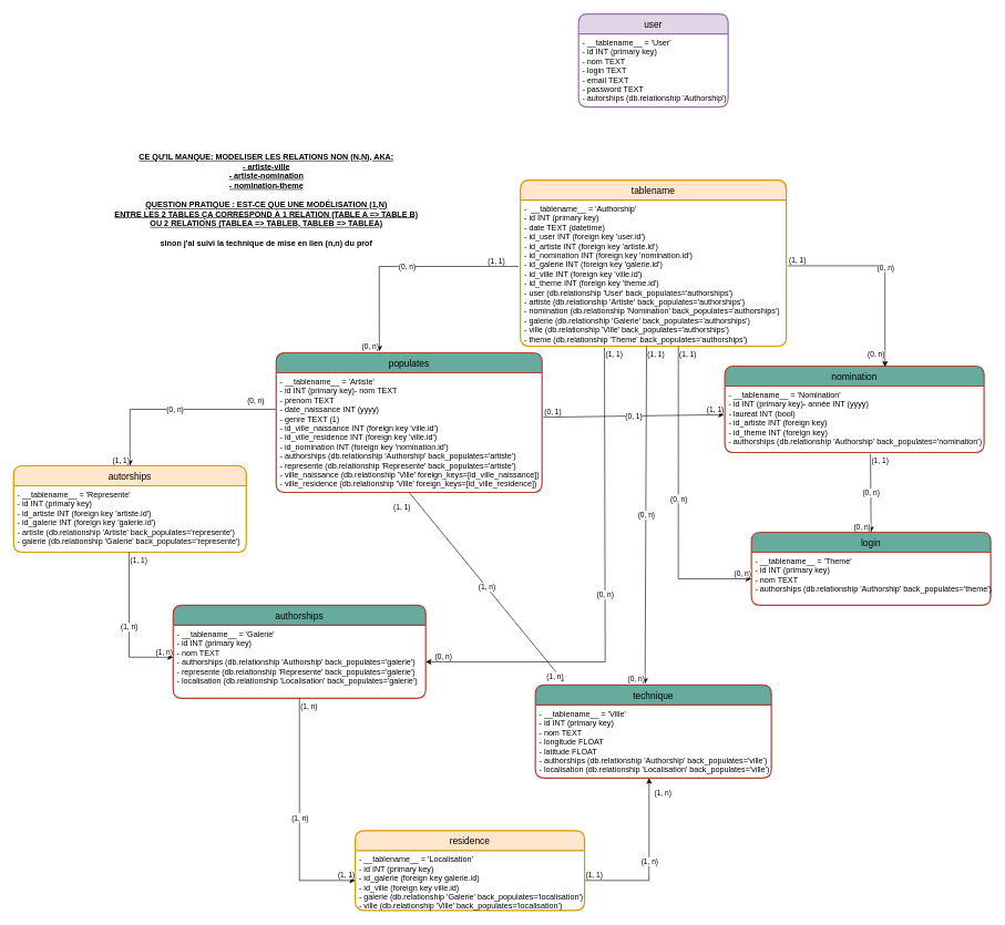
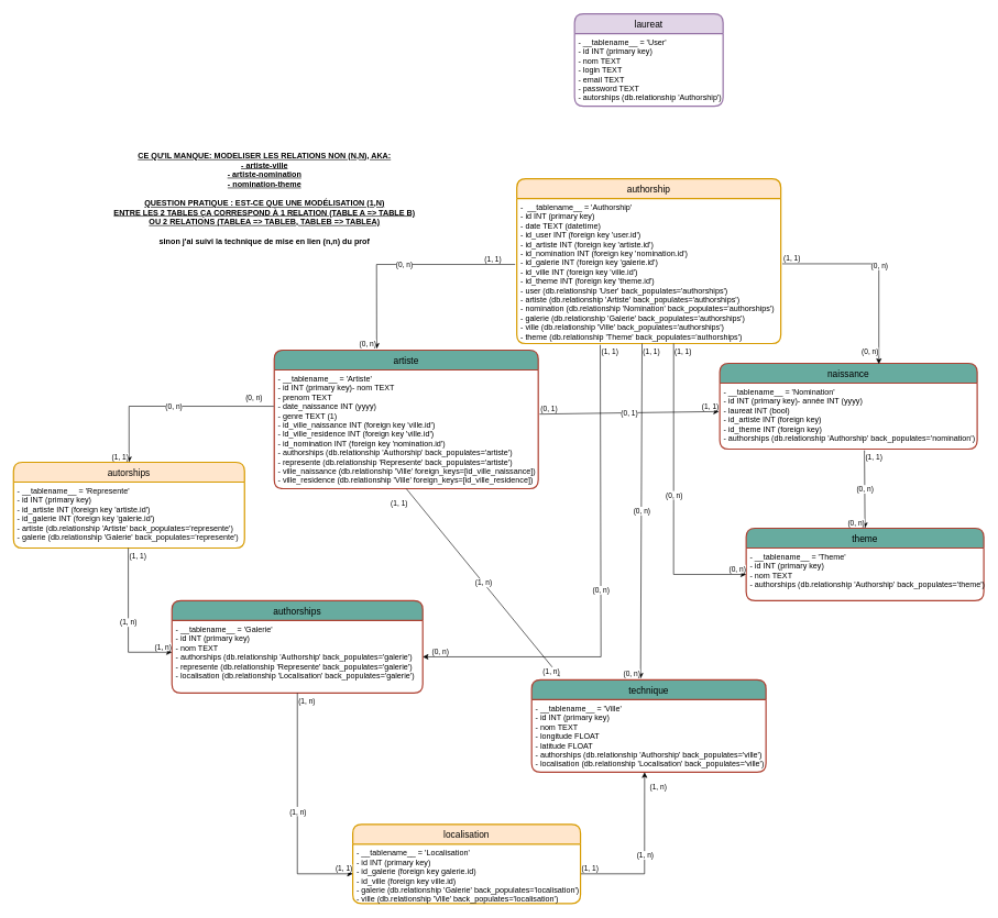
- <mxCell id="16" value="user" style="swimlane;childLayout=stackLayout;horizontal=1;startSize=30;horizontalStack=0;rounded=1;fontSize=14;fontStyle=0;strokeWidth=2;resizeParent=0;resizeLast=1;shadow=0;dashed=0;align=center;fillColor=#e1d5e7;strokeColor=#9673a6;" parent="1" vertex="1"><mxGeometry x="870" y="20" width="225" height="140" as="geometry" /></mxCell>
+ <mxCell id="16" value="laureat" style="swimlane;childLayout=stackLayout;horizontal=1;startSize=30;horizontalStack=0;rounded=1;fontSize=14;fontStyle=0;strokeWidth=2;resizeParent=0;resizeLast=1;shadow=0;dashed=0;align=center;fillColor=#e1d5e7;strokeColor=#9673a6;" parent="1" vertex="1"><mxGeometry x="870" y="20" width="225" height="140" as="geometry" /></mxCell>
- <mxCell id="18" value="tablename" style="swimlane;childLayout=stackLayout;horizontal=1;startSize=30;horizontalStack=0;rounded=1;fontSize=14;fontStyle=0;strokeWidth=2;resizeParent=0;resizeLast=1;shadow=0;dashed=0;align=center;fillColor=#ffe6cc;strokeColor=#d79b00;" parent="1" vertex="1"><mxGeometry x="782.5" y="270" width="400" height="250" as="geometry" /></mxCell>
+ <mxCell id="18" value="authorship" style="swimlane;childLayout=stackLayout;horizontal=1;startSize=30;horizontalStack=0;rounded=1;fontSize=14;fontStyle=0;strokeWidth=2;resizeParent=0;resizeLast=1;shadow=0;dashed=0;align=center;fillColor=#ffe6cc;strokeColor=#d79b00;" parent="1" vertex="1"><mxGeometry x="782.5" y="270" width="400" height="250" as="geometry" /></mxCell>
- <mxCell id="2" value="populates" style="swimlane;childLayout=stackLayout;horizontal=1;startSize=30;horizontalStack=0;rounded=1;fontSize=14;fontStyle=0;strokeWidth=2;resizeParent=0;resizeLast=1;shadow=0;dashed=0;align=center;fillColor=#67AB9F;strokeColor=#ae4132;" parent="1" vertex="1"><mxGeometry x="415" y="530" width="400" height="210" as="geometry" /></mxCell>
+ <mxCell id="2" value="artiste" style="swimlane;childLayout=stackLayout;horizontal=1;startSize=30;horizontalStack=0;rounded=1;fontSize=14;fontStyle=0;strokeWidth=2;resizeParent=0;resizeLast=1;shadow=0;dashed=0;align=center;fillColor=#67AB9F;strokeColor=#ae4132;" parent="1" vertex="1"><mxGeometry x="415" y="530" width="400" height="210" as="geometry" /></mxCell>
- <mxCell id="4" value="nomination" style="swimlane;childLayout=stackLayout;horizontal=1;startSize=30;horizontalStack=0;rounded=1;fontSize=14;fontStyle=0;strokeWidth=2;resizeParent=0;resizeLast=1;shadow=0;dashed=0;align=center;fillColor=#67AB9F;strokeColor=#AE4132;" parent="1" vertex="1"><mxGeometry x="1090" y="550" width="390" height="130" as="geometry" /></mxCell>
+ <mxCell id="4" value="naissance" style="swimlane;childLayout=stackLayout;horizontal=1;startSize=30;horizontalStack=0;rounded=1;fontSize=14;fontStyle=0;strokeWidth=2;resizeParent=0;resizeLast=1;shadow=0;dashed=0;align=center;fillColor=#67AB9F;strokeColor=#AE4132;" parent="1" vertex="1"><mxGeometry x="1090" y="550" width="390" height="130" as="geometry" /></mxCell>
- <mxCell id="14" value="login" style="swimlane;childLayout=stackLayout;horizontal=1;startSize=30;horizontalStack=0;rounded=1;fontSize=14;fontStyle=0;strokeWidth=2;resizeParent=0;resizeLast=1;shadow=0;dashed=0;align=center;fillColor=#67AB9F;strokeColor=#AE4132;" parent="1" vertex="1"><mxGeometry x="1130" y="800" width="360" height="110" as="geometry" /></mxCell>
+ <mxCell id="14" value="theme" style="swimlane;childLayout=stackLayout;horizontal=1;startSize=30;horizontalStack=0;rounded=1;fontSize=14;fontStyle=0;strokeWidth=2;resizeParent=0;resizeLast=1;shadow=0;dashed=0;align=center;fillColor=#67AB9F;strokeColor=#AE4132;" parent="1" vertex="1"><mxGeometry x="1130" y="800" width="360" height="110" as="geometry" /></mxCell>
- <mxCell id="34" value="residence" style="swimlane;childLayout=stackLayout;horizontal=1;startSize=30;horizontalStack=0;rounded=1;fontSize=14;fontStyle=0;strokeWidth=2;resizeParent=0;resizeLast=1;shadow=0;dashed=0;align=center;fillColor=#ffe6cc;strokeColor=#d79b00;" parent="1" vertex="1"><mxGeometry x="534" y="1249" width="345" height="120" as="geometry" /></mxCell>
+ <mxCell id="34" value="localisation" style="swimlane;childLayout=stackLayout;horizontal=1;startSize=30;horizontalStack=0;rounded=1;fontSize=14;fontStyle=0;strokeWidth=2;resizeParent=0;resizeLast=1;shadow=0;dashed=0;align=center;fillColor=#ffe6cc;strokeColor=#d79b00;" parent="1" vertex="1"><mxGeometry x="534" y="1249" width="345" height="120" as="geometry" /></mxCell>
